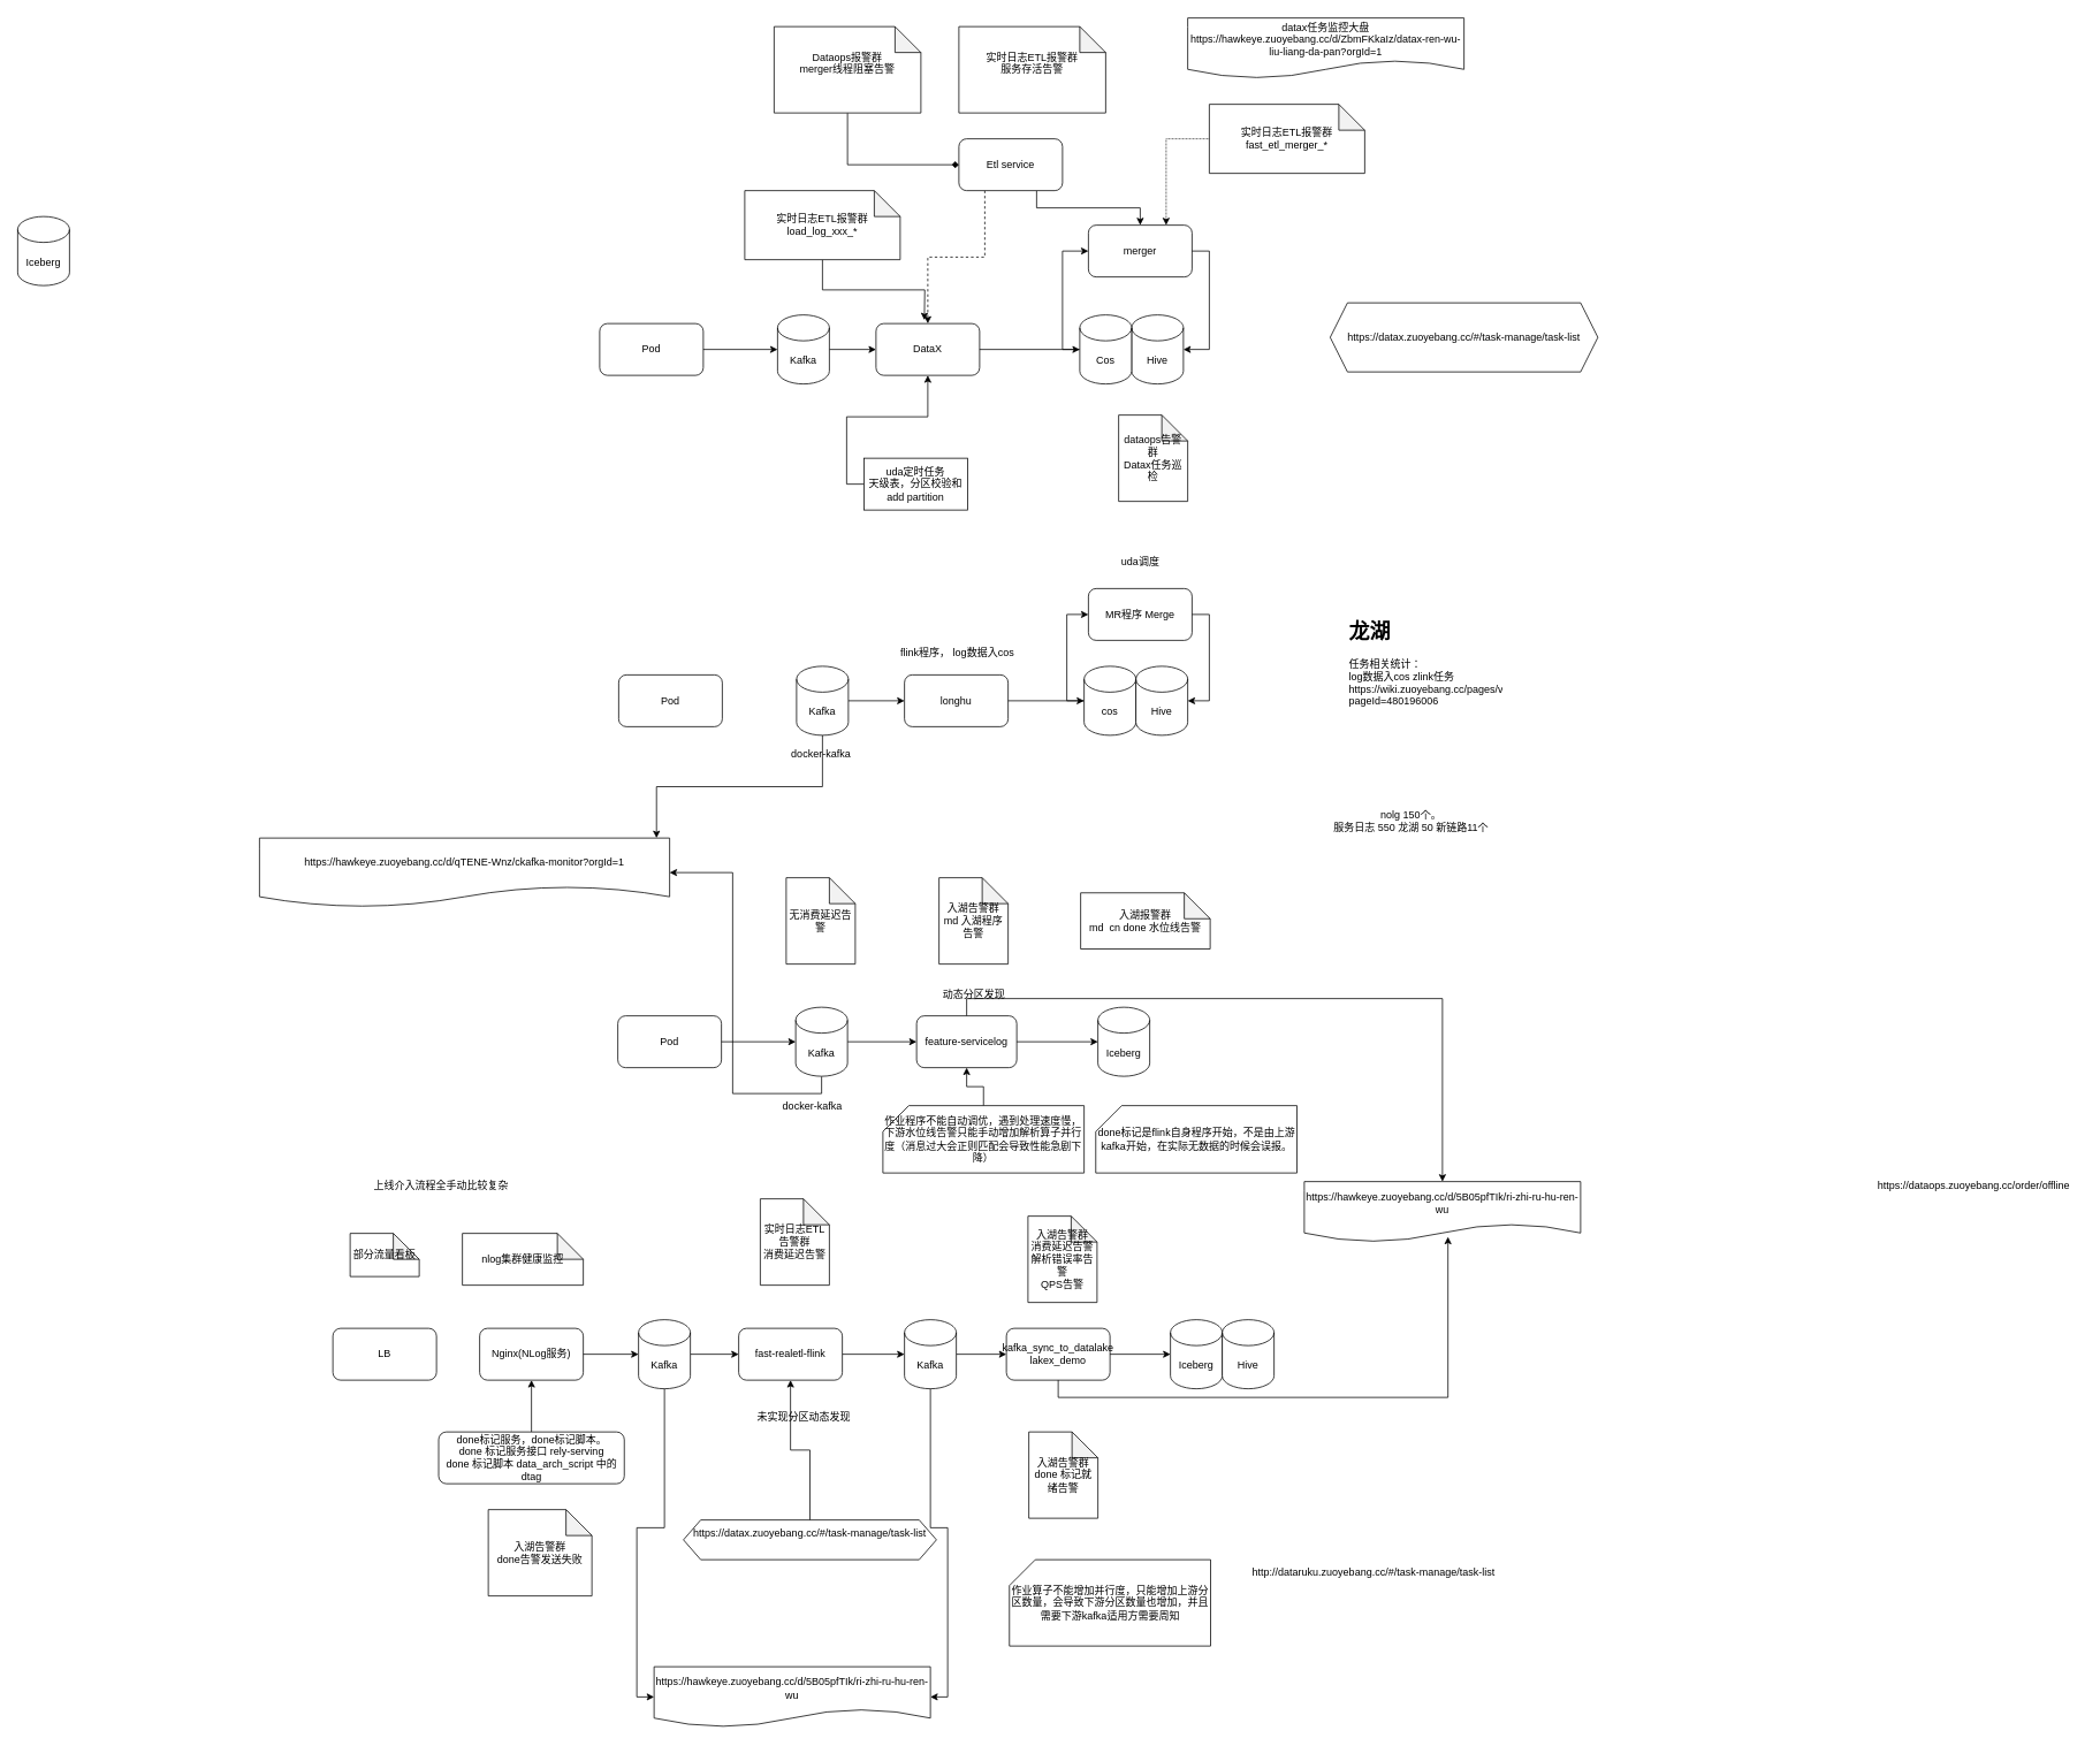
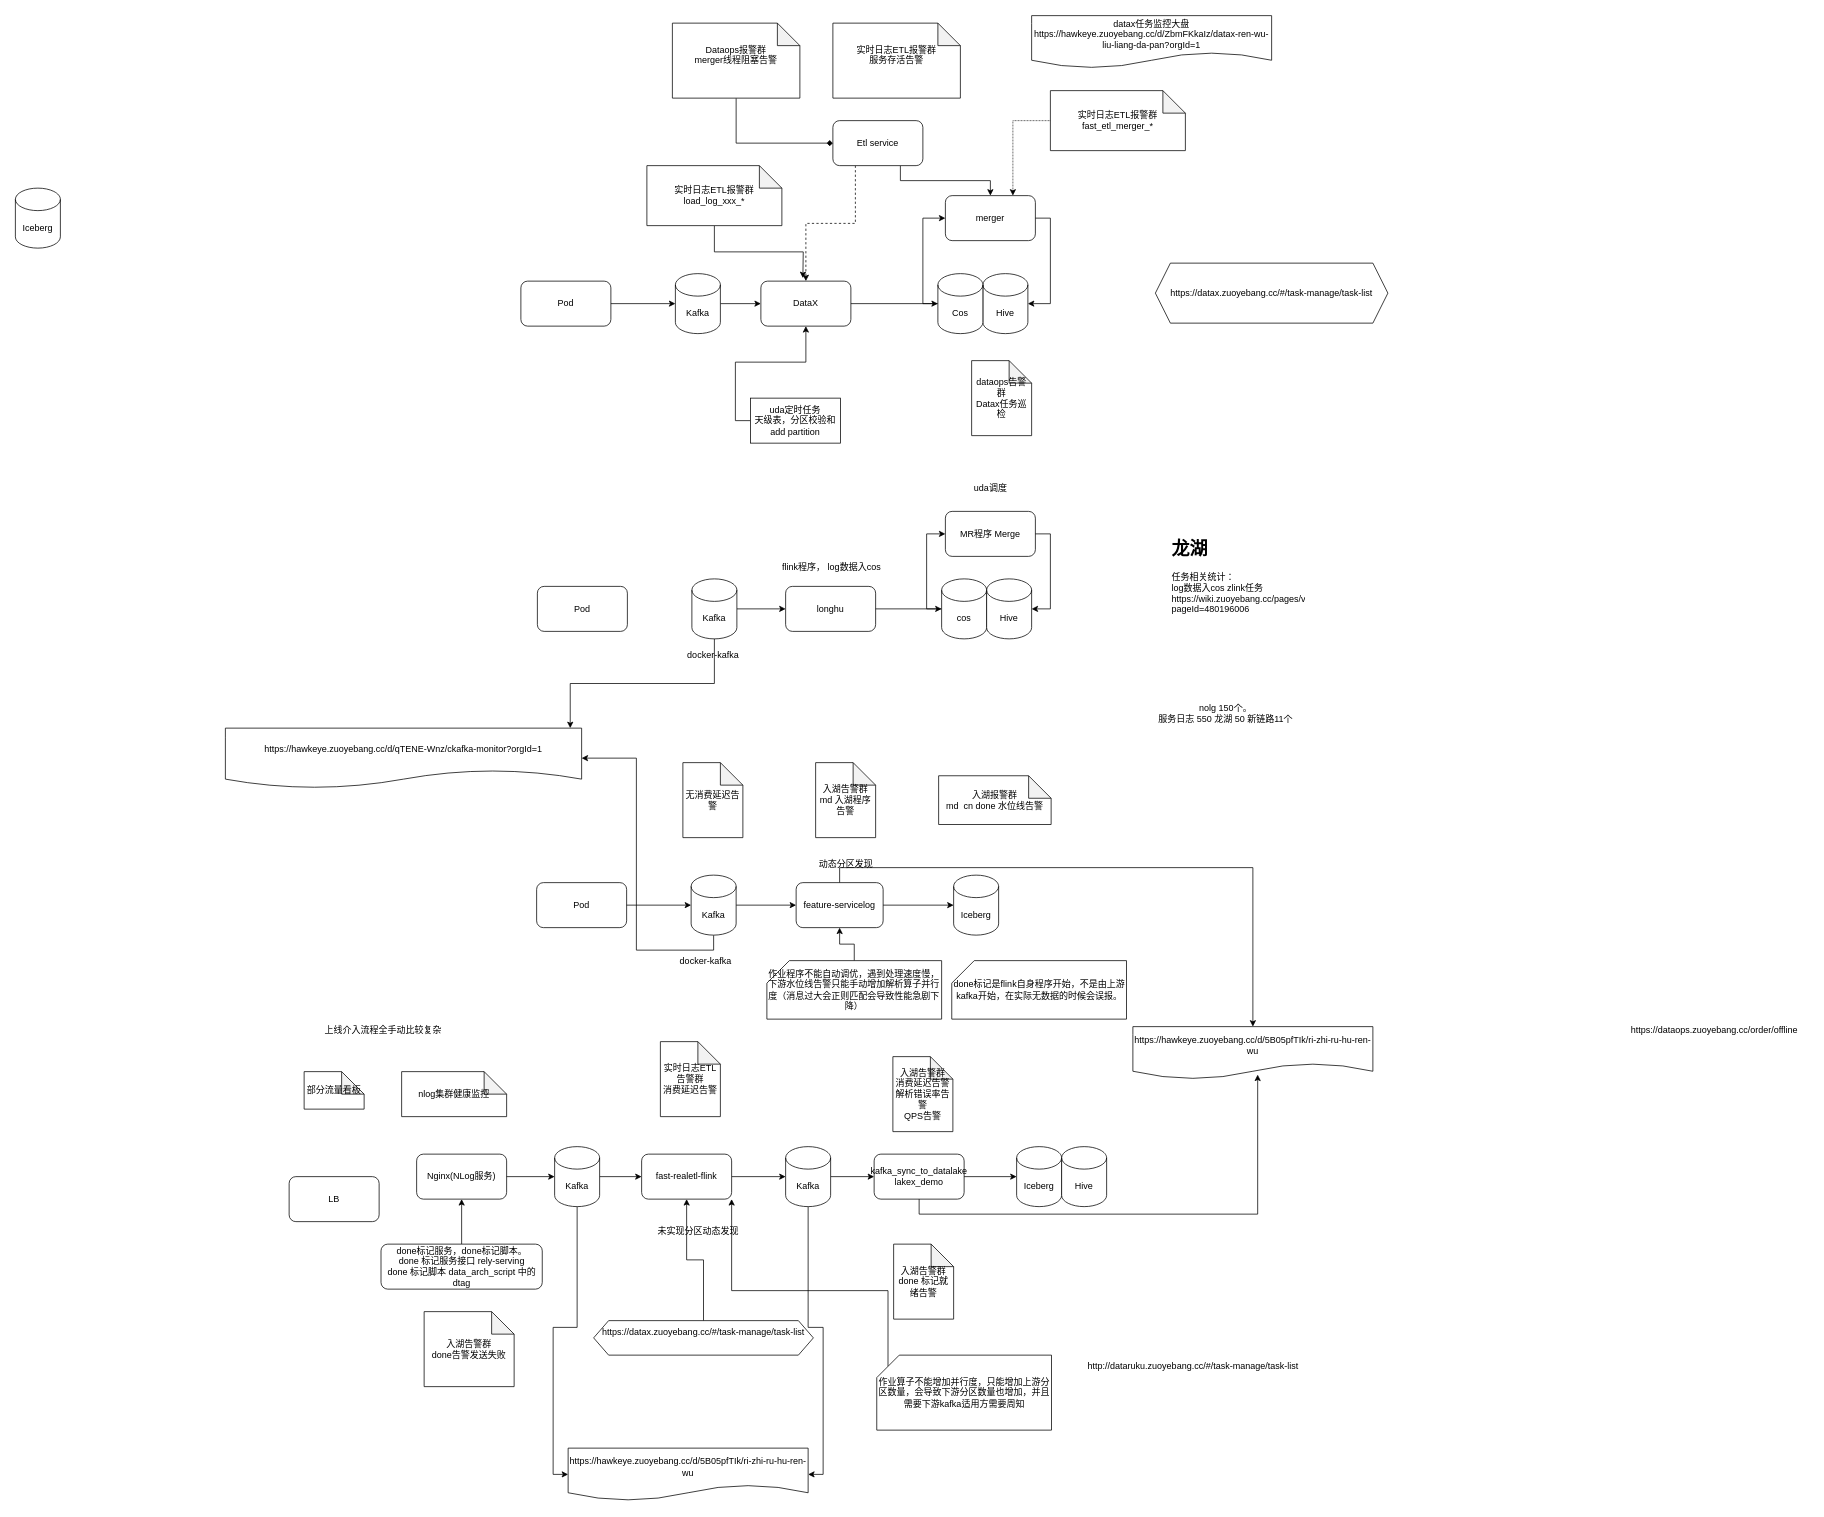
- <mxCell id="45" value="LB" style="rounded=1;whiteSpace=wrap;html=1;" parent="1" vertex="1"><mxGeometry x="385" y="1538" width="120" height="60" as="geometry" /></mxCell>
+ <mxCell id="45" value="LB" style="rounded=1;whiteSpace=wrap;html=1;" parent="1" vertex="1"><mxGeometry x="385" y="1568" width="120" height="60" as="geometry" /></mxCell>
+ <mxCell id="93" style="edgeStyle=orthogonalEdgeStyle;rounded=0;orthogonalLoop=1;jettySize=auto;html=1;exitX=0;exitY=0;exitDx=15;exitDy=15;exitPerimeter=0;entryX=1;entryY=1;entryDx=0;entryDy=0;" edge="1" parent="1" source="94" target="32"><mxGeometry relative="1" as="geometry"><Array as="points"><mxPoint x="1184" y="1720" /><mxPoint x="975" y="1720" /></Array></mxGeometry></mxCell>
